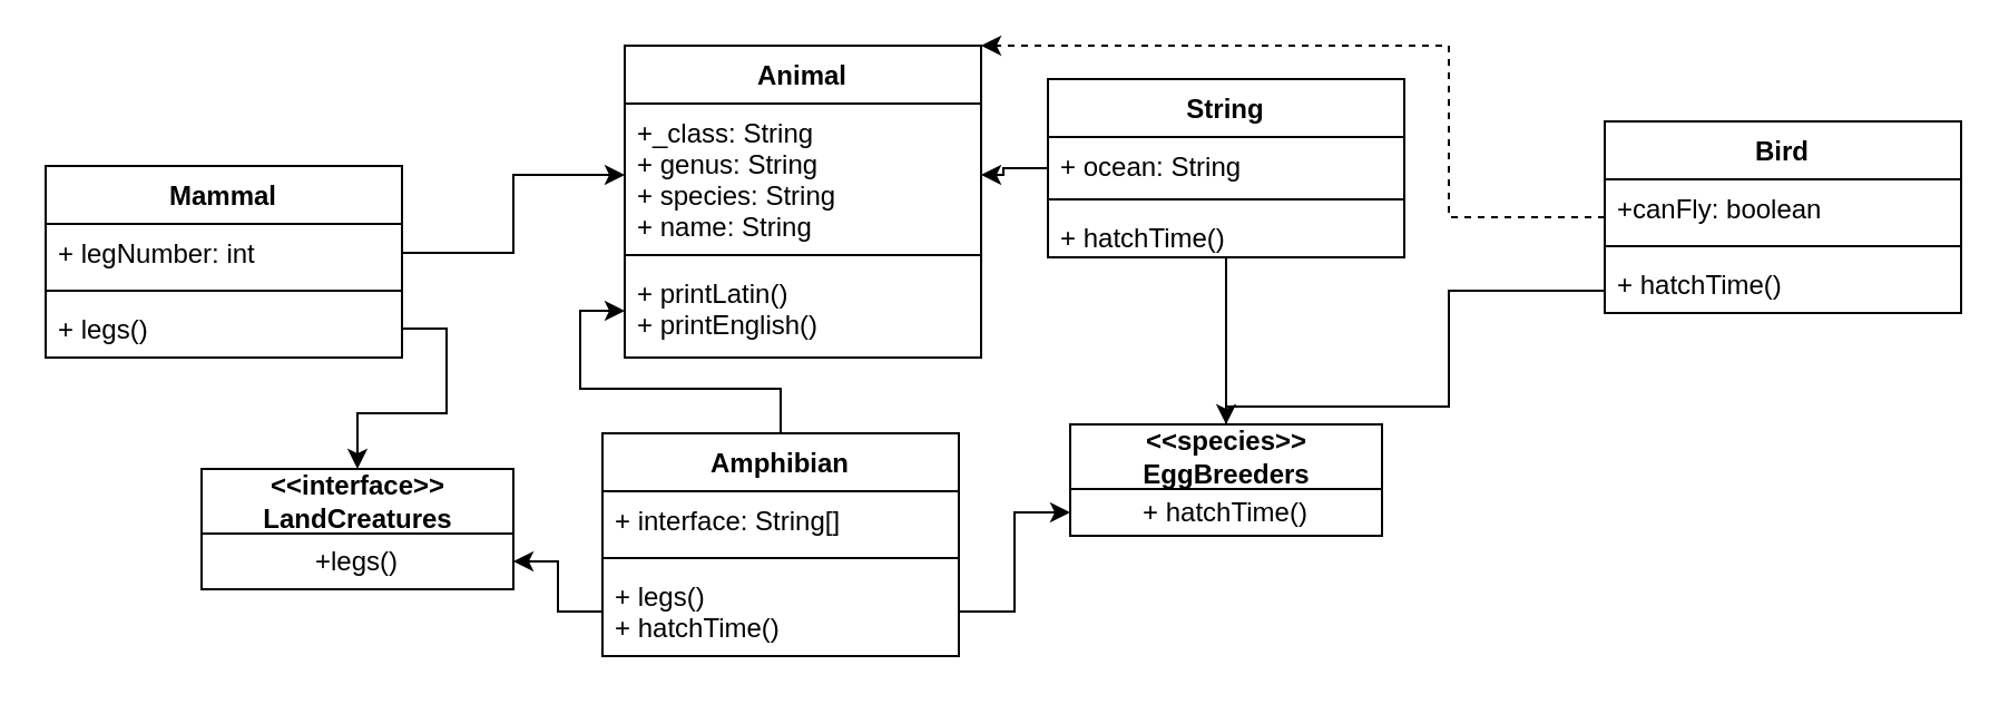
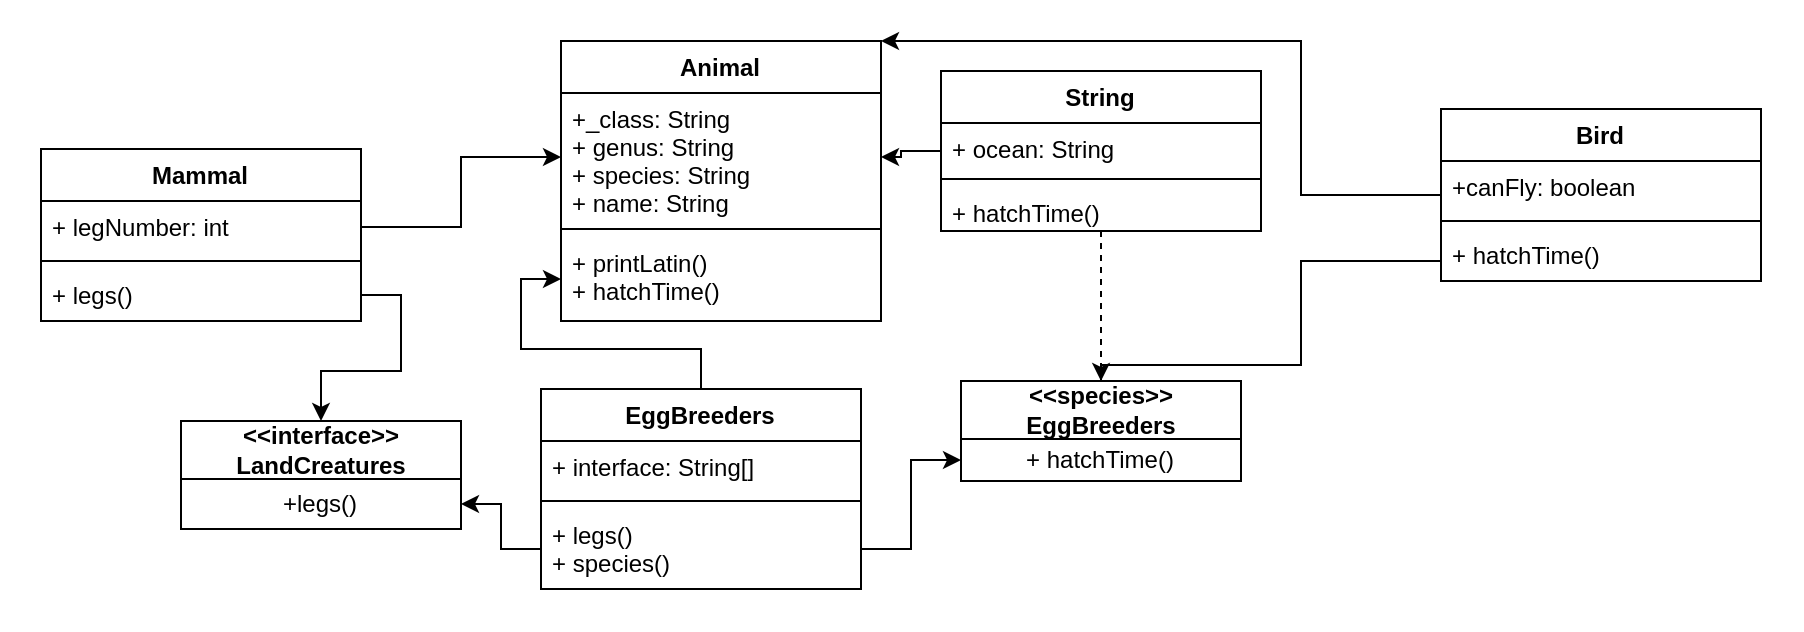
- <mxCell id="6" style="edgeStyle=orthogonalEdgeStyle;rounded=0;orthogonalLoop=1;jettySize=auto;html=1;entryX=1;entryY=0;entryDx=0;entryDy=0;dashed=1;" edge="1" parent="1" source="8" target="23"><mxGeometry relative="1" as="geometry"><Array as="points"><mxPoint x="650" y="20" /></Array></mxGeometry></mxCell>
+ <mxCell id="6" style="edgeStyle=orthogonalEdgeStyle;rounded=0;orthogonalLoop=1;jettySize=auto;html=1;entryX=1;entryY=0;entryDx=0;entryDy=0;" edge="1" parent="1" source="8" target="23"><mxGeometry relative="1" as="geometry"><Array as="points"><mxPoint x="650" y="20" /></Array></mxGeometry></mxCell>
- <mxCell id="26" value="+ printLatin()&#10;+ printEnglish()&#10;" style="text;strokeColor=none;fillColor=none;align=left;verticalAlign=top;spacingLeft=4;spacingRight=4;overflow=hidden;rotatable=0;points=[[0,0.5],[1,0.5]];portConstraint=eastwest;" vertex="1" parent="23"><mxGeometry y="98" width="160" height="42" as="geometry" /></mxCell>
+ <mxCell id="26" value="+ printLatin()&#10;+ hatchTime()&#10;" style="text;strokeColor=none;fillColor=none;align=left;verticalAlign=top;spacingLeft=4;spacingRight=4;overflow=hidden;rotatable=0;points=[[0,0.5],[1,0.5]];portConstraint=eastwest;" vertex="1" parent="23"><mxGeometry y="98" width="160" height="42" as="geometry" /></mxCell>
- <mxCell id="13" style="edgeStyle=orthogonalEdgeStyle;rounded=0;orthogonalLoop=1;jettySize=auto;html=1;entryX=0.5;entryY=0;entryDx=0;entryDy=0;" edge="1" parent="1" source="14" target="29"><mxGeometry relative="1" as="geometry" /></mxCell>
+ <mxCell id="13" style="edgeStyle=orthogonalEdgeStyle;rounded=0;orthogonalLoop=1;jettySize=auto;html=1;entryX=0.5;entryY=0;entryDx=0;entryDy=0;dashed=1;" edge="1" parent="1" source="14" target="29"><mxGeometry relative="1" as="geometry" /></mxCell>
- <mxCell id="19" value="Amphibian" style="swimlane;fontStyle=1;align=center;verticalAlign=top;childLayout=stackLayout;horizontal=1;startSize=26;horizontalStack=0;resizeParent=1;resizeParentMax=0;resizeLast=0;collapsible=1;marginBottom=0;" vertex="1" parent="1"><mxGeometry x="270" y="194" width="160" height="100" as="geometry" /></mxCell>
+ <mxCell id="19" value="EggBreeders" style="swimlane;fontStyle=1;align=center;verticalAlign=top;childLayout=stackLayout;horizontal=1;startSize=26;horizontalStack=0;resizeParent=1;resizeParentMax=0;resizeLast=0;collapsible=1;marginBottom=0;" vertex="1" parent="1"><mxGeometry x="270" y="194" width="160" height="100" as="geometry" /></mxCell>
- <mxCell id="22" value="+ legs()&#10;+ hatchTime()&#10;" style="text;strokeColor=none;fillColor=none;align=left;verticalAlign=top;spacingLeft=4;spacingRight=4;overflow=hidden;rotatable=0;points=[[0,0.5],[1,0.5]];portConstraint=eastwest;" vertex="1" parent="19"><mxGeometry y="60" width="160" height="40" as="geometry" /></mxCell>
+ <mxCell id="22" value="+ legs()&#10;+ species()&#10;" style="text;strokeColor=none;fillColor=none;align=left;verticalAlign=top;spacingLeft=4;spacingRight=4;overflow=hidden;rotatable=0;points=[[0,0.5],[1,0.5]];portConstraint=eastwest;" vertex="1" parent="19"><mxGeometry y="60" width="160" height="40" as="geometry" /></mxCell>
